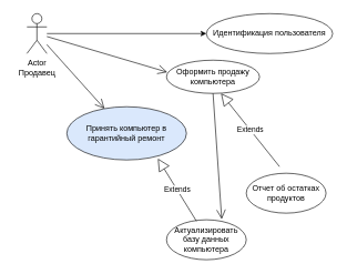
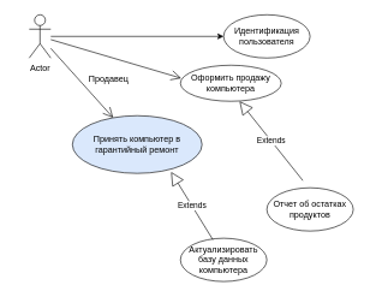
- <mxCell id="5" value="Идентификация пользователя" style="ellipse;whiteSpace=wrap;html=1;" parent="1" vertex="1"><mxGeometry x="310" y="20" width="190" height="60" as="geometry" /></mxCell>
+ <mxCell id="5" value="Идентификация пользователя" style="ellipse;whiteSpace=wrap;html=1;" parent="1" vertex="1"><mxGeometry x="310" y="20" width="120" height="60" as="geometry" /></mxCell>
- <mxCell id="4" value="Продавец" style="text;html=1;align=center;verticalAlign=middle;resizable=0;points=[];autosize=1;strokeColor=none;" parent="1" vertex="1"><mxGeometry x="20" y="100" width="70" height="20" as="geometry" /></mxCell>
+ <mxCell id="4" value="Продавец" style="text;html=1;align=center;verticalAlign=middle;resizable=0;points=[];autosize=1;strokeColor=none;" parent="1" vertex="1"><mxGeometry x="115" y="100" width="70" height="20" as="geometry" /></mxCell>
- <mxCell id="15" value="" style="endArrow=open;endFill=1;endSize=12;html=1;entryX=0.692;entryY=-0.017;entryDx=0;entryDy=0;entryPerimeter=0;exitX=0.5;exitY=1;exitDx=0;exitDy=0;" edge="1" parent="1" source="7" target="10"><mxGeometry width="160" relative="1" as="geometry"><mxPoint x="80" y="64.436" as="sourcePoint" /><mxPoint x="261.12" y="118" as="targetPoint" /></mxGeometry></mxCell>
